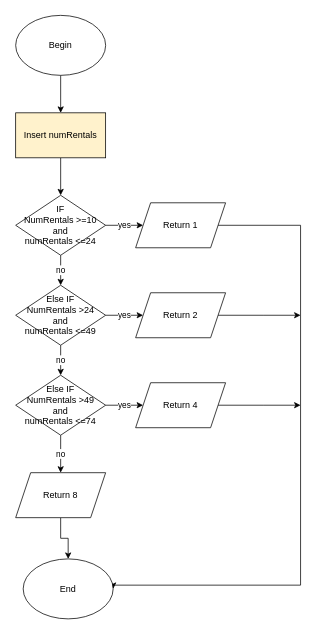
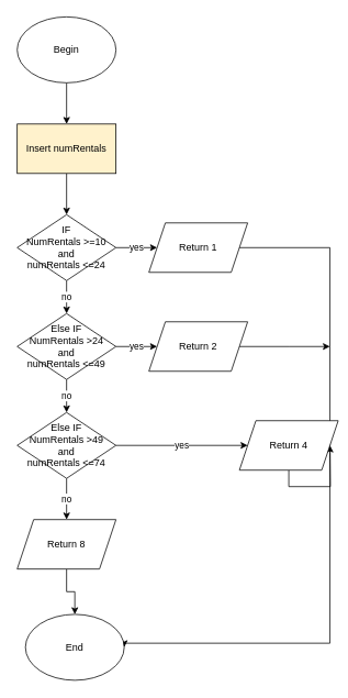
- <mxCell id="20" value="Return 4" style="shape=parallelogram;perimeter=parallelogramPerimeter;whiteSpace=wrap;html=1;fixedSize=1;" vertex="1" parent="1"><mxGeometry x="180" y="510" width="120" height="60" as="geometry" /></mxCell>
+ <mxCell id="20" value="Return 4" style="shape=parallelogram;perimeter=parallelogramPerimeter;whiteSpace=wrap;html=1;fixedSize=1;" vertex="1" parent="1"><mxGeometry x="290" y="510" width="120" height="60" as="geometry" /></mxCell>
